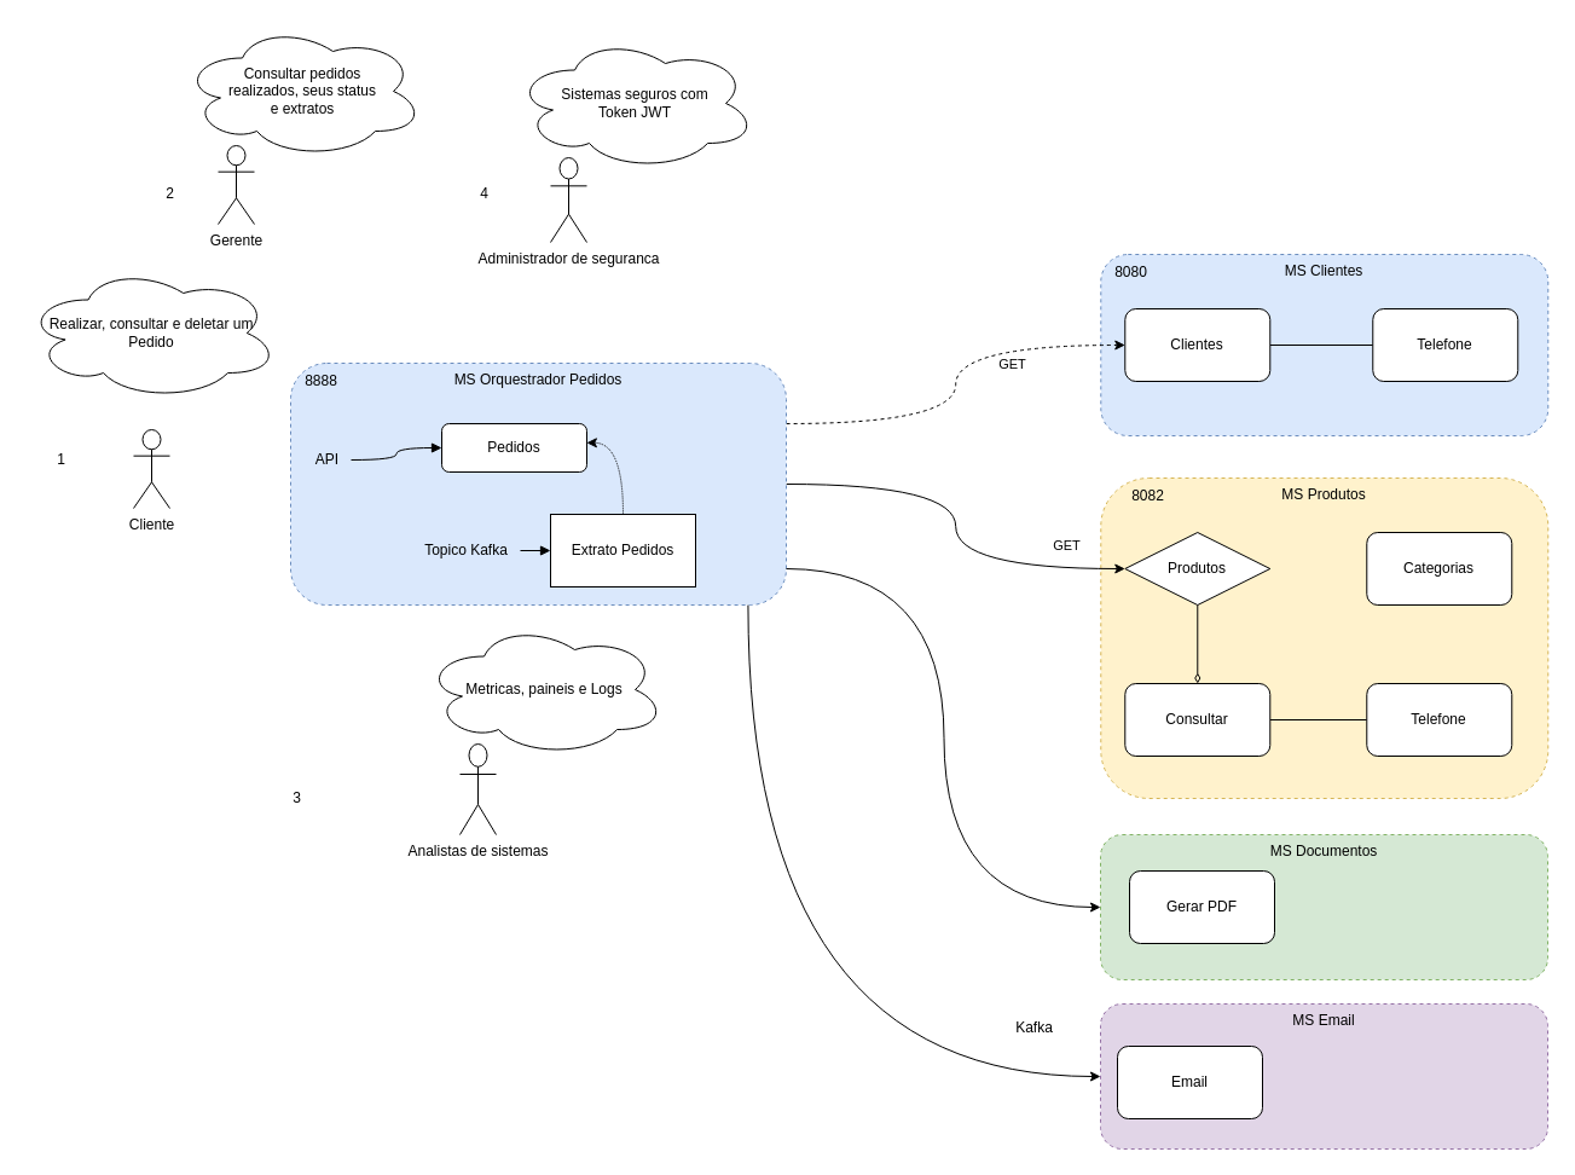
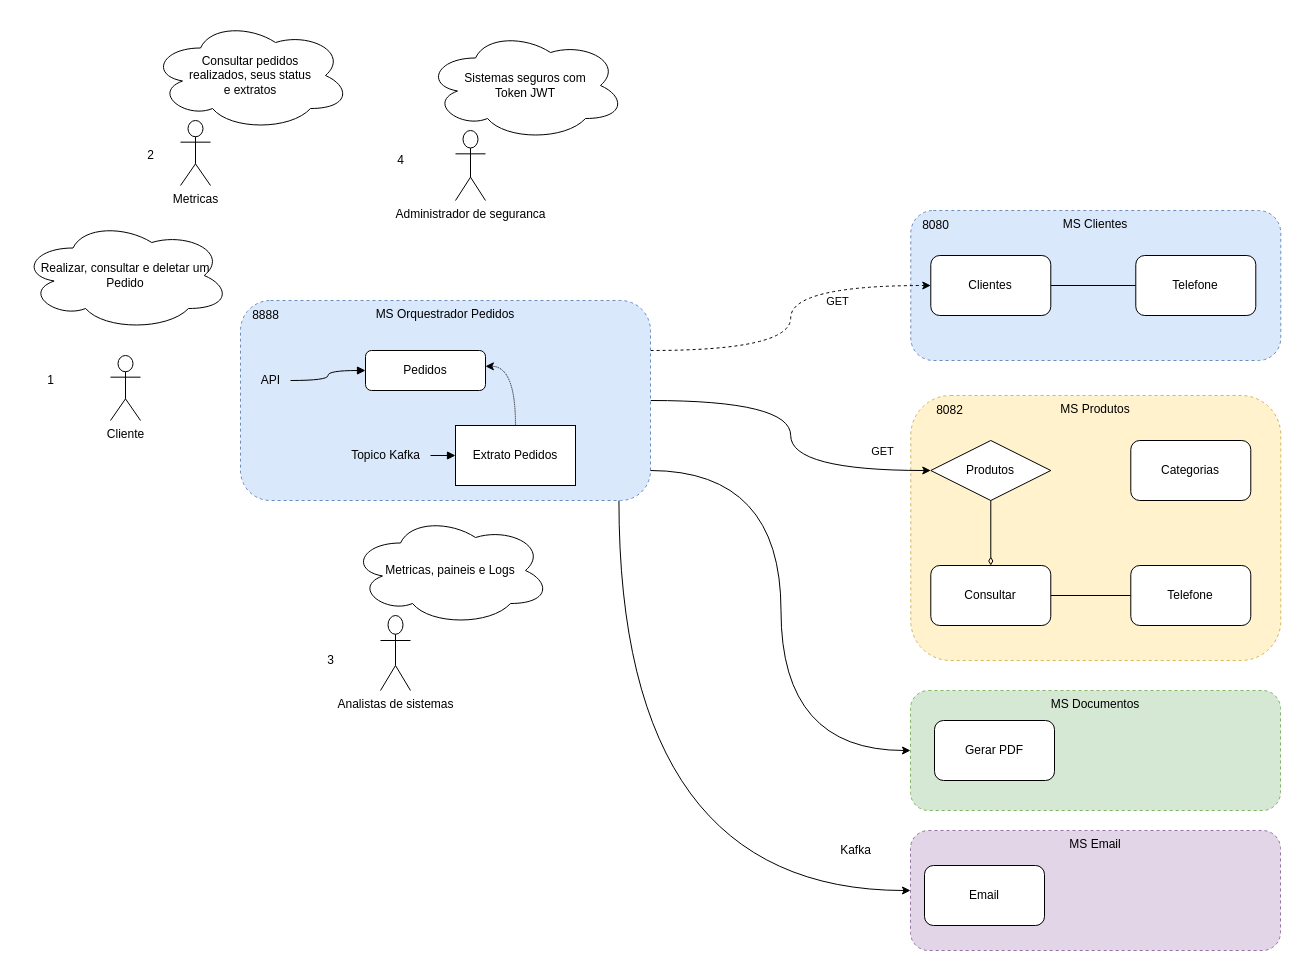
- <mxCell id="29" value="2" style="text;html=1;align=center;verticalAlign=middle;resizable=0;points=[];autosize=1;strokeColor=none;fillColor=none;" parent="1" vertex="1"><mxGeometry x="125" y="145" width="30" height="30" as="geometry" /></mxCell>
+ <mxCell id="29" value="2" style="text;html=1;align=center;verticalAlign=middle;resizable=0;points=[];autosize=1;strokeColor=none;fillColor=none;" parent="1" vertex="1"><mxGeometry x="135" y="140" width="30" height="30" as="geometry" /></mxCell>
- <mxCell id="22" value="Gerente" style="shape=umlActor;verticalLabelPosition=bottom;verticalAlign=top;html=1;outlineConnect=0;rounded=1;" parent="1" vertex="1"><mxGeometry x="180" y="120" width="30" height="65" as="geometry" /></mxCell>
+ <mxCell id="22" value="Metricas" style="shape=umlActor;verticalLabelPosition=bottom;verticalAlign=top;html=1;outlineConnect=0;rounded=1;" parent="1" vertex="1"><mxGeometry x="180" y="120" width="30" height="65" as="geometry" /></mxCell>
- <mxCell id="31" value="3" style="text;html=1;align=center;verticalAlign=middle;resizable=0;points=[];autosize=1;strokeColor=none;fillColor=none;" parent="1" vertex="1"><mxGeometry x="230" y="645" width="30" height="30" as="geometry" /></mxCell>
+ <mxCell id="31" value="3" style="text;html=1;align=center;verticalAlign=middle;resizable=0;points=[];autosize=1;strokeColor=none;fillColor=none;" parent="1" vertex="1"><mxGeometry x="315" y="645" width="30" height="30" as="geometry" /></mxCell>
